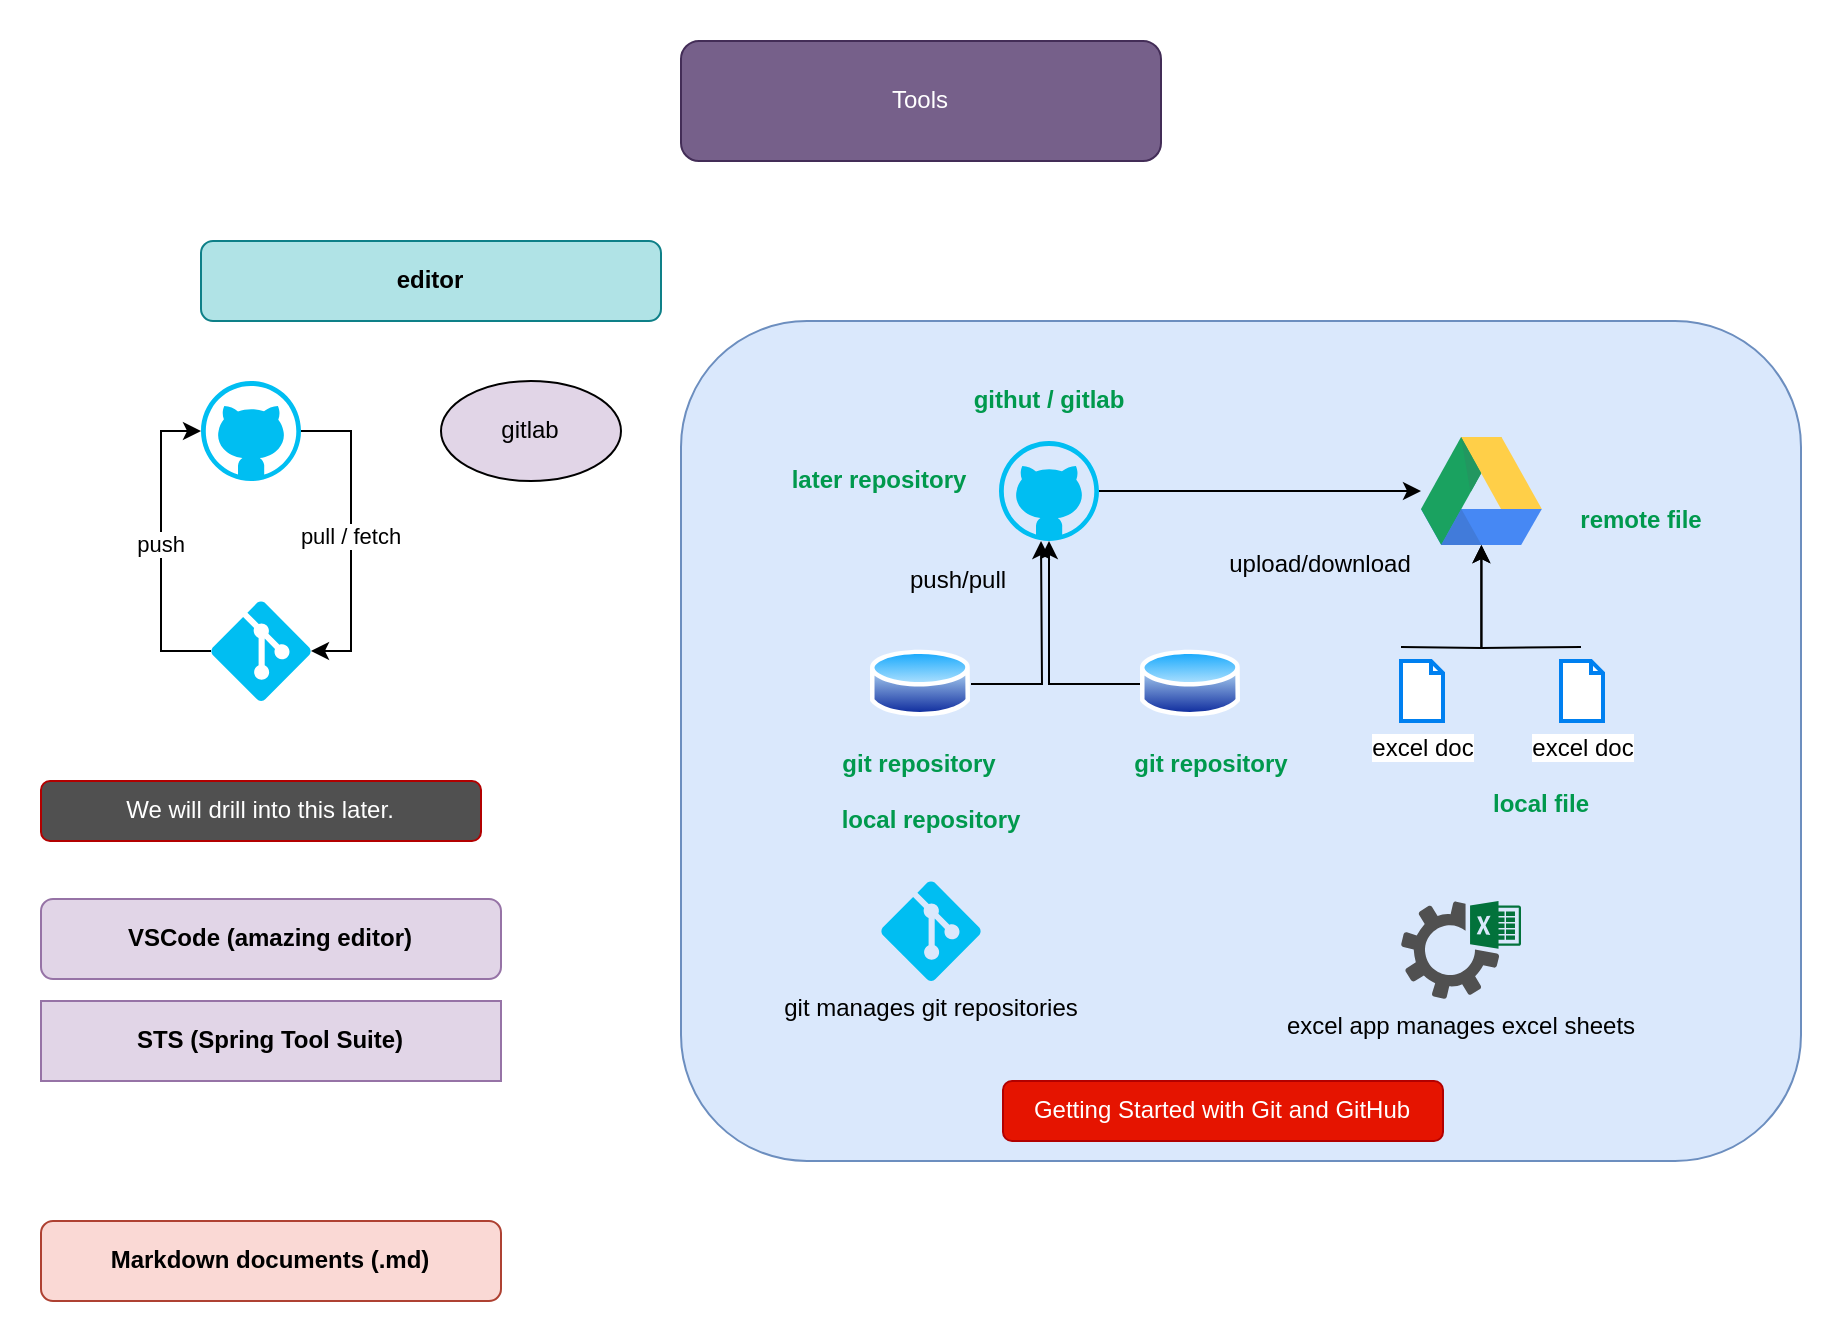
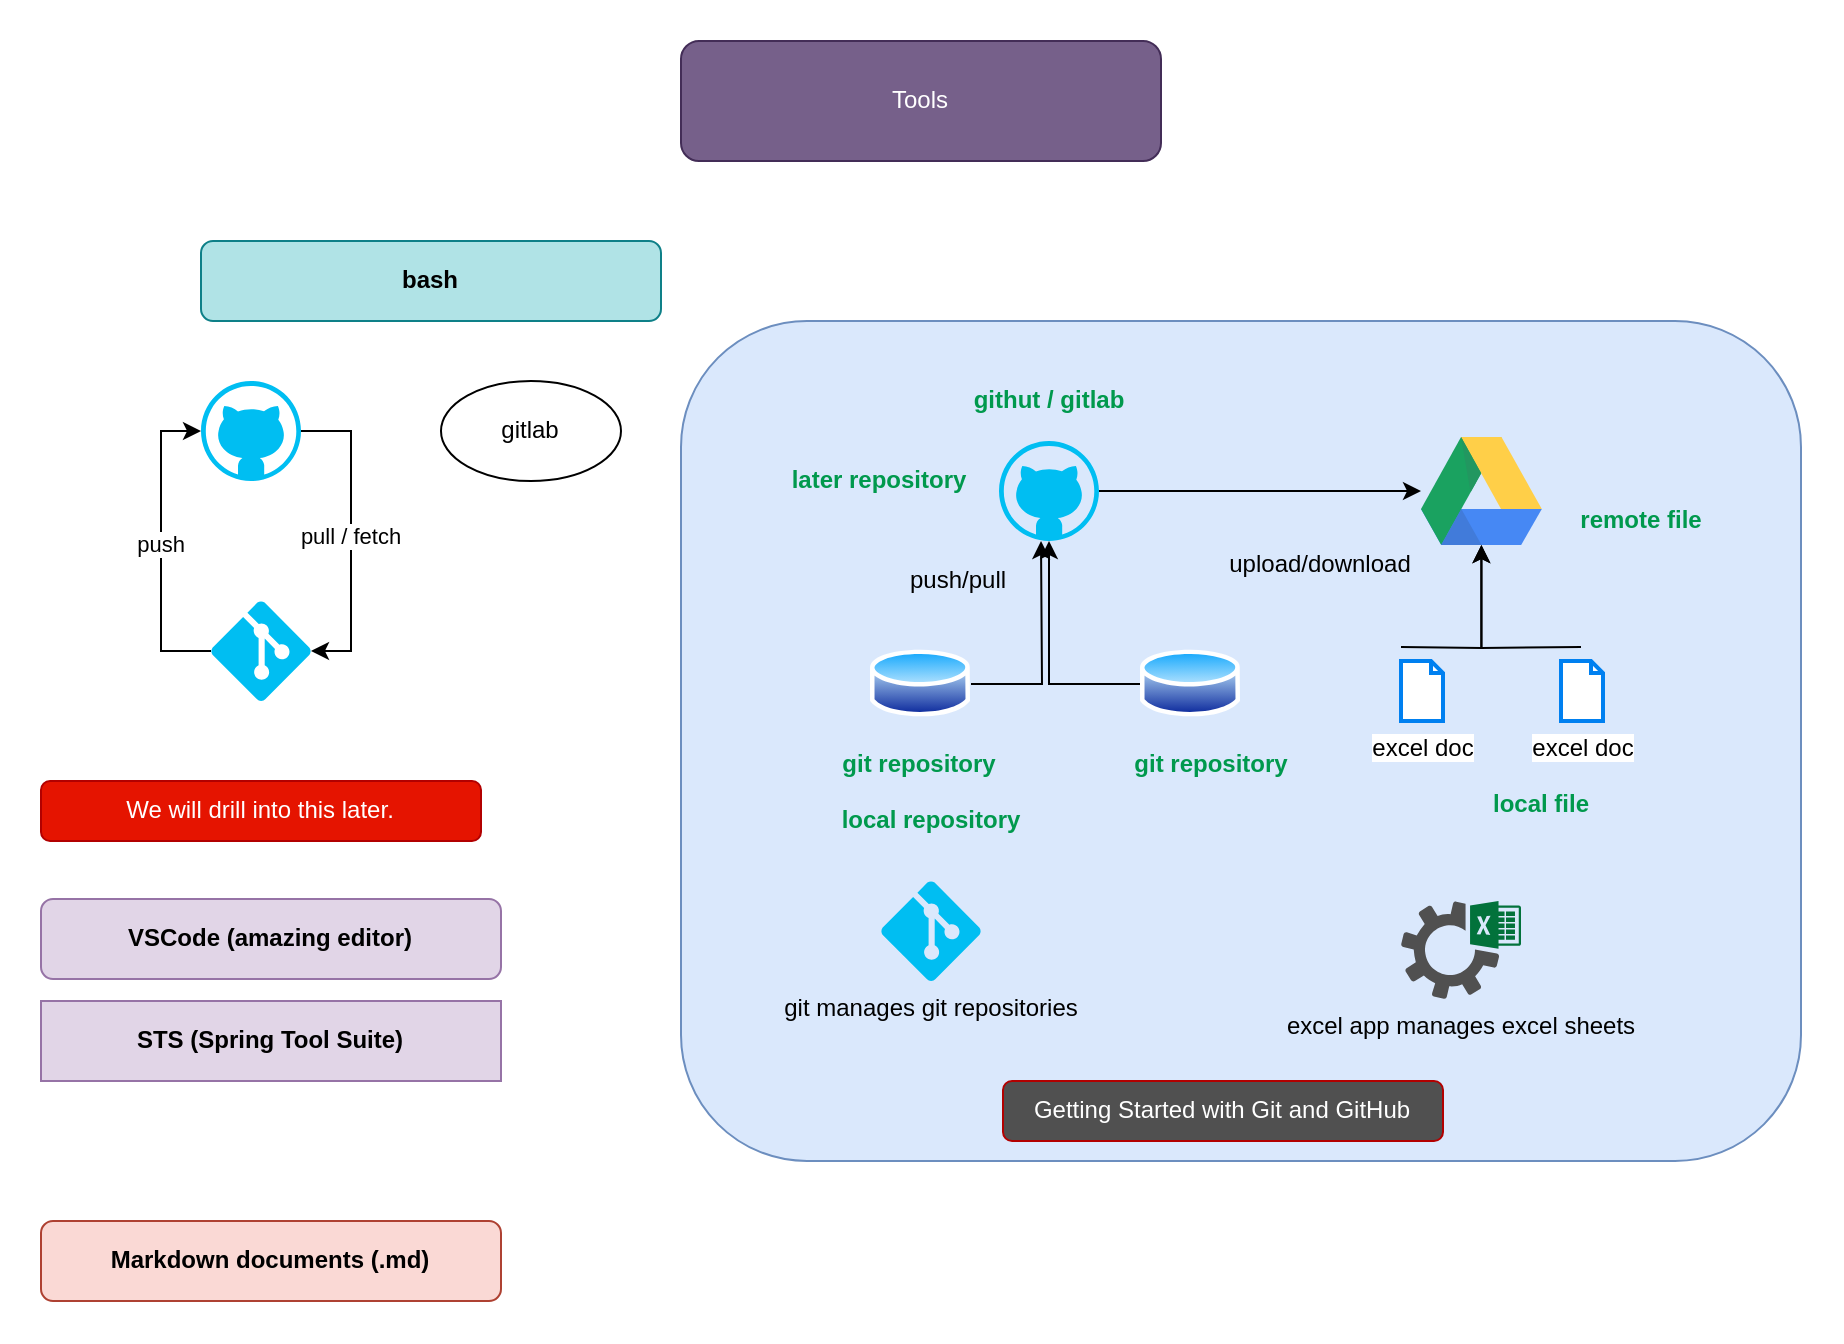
- <mxCell id="4" value="editor" style="rounded=1;whiteSpace=wrap;html=1;fillColor=#b0e3e6;strokeColor=#0e8088;fontStyle=1;" parent="1" vertex="1"><mxGeometry x="100" y="120" width="230" height="40" as="geometry" /></mxCell>
+ <mxCell id="4" value="bash" style="rounded=1;whiteSpace=wrap;html=1;fillColor=#b0e3e6;strokeColor=#0e8088;fontStyle=1;" parent="1" vertex="1"><mxGeometry x="100" y="120" width="230" height="40" as="geometry" /></mxCell>
- <mxCell id="9" value="gitlab" style="ellipse;whiteSpace=wrap;html=1;fillColor=#e1d5e7;" parent="1" vertex="1"><mxGeometry x="220" y="190" width="90" height="50" as="geometry" /></mxCell>
+ <mxCell id="9" value="gitlab" style="ellipse;whiteSpace=wrap;html=1;" parent="1" vertex="1"><mxGeometry x="220" y="190" width="90" height="50" as="geometry" /></mxCell>
- <mxCell id="10" value="We will drill into this later." style="rounded=1;whiteSpace=wrap;html=1;fillColor=#505050;strokeColor=#B20000;fontColor=#ffffff;" parent="1" vertex="1"><mxGeometry x="20" y="390" width="220" height="30" as="geometry" /></mxCell>
+ <mxCell id="10" value="We will drill into this later." style="rounded=1;whiteSpace=wrap;html=1;fillColor=#e51400;strokeColor=#B20000;fontColor=#ffffff;" parent="1" vertex="1"><mxGeometry x="20" y="390" width="220" height="30" as="geometry" /></mxCell>
- <mxCell id="33" value="Getting Started with Git and GitHub" style="rounded=1;whiteSpace=wrap;html=1;fillColor=#e51400;strokeColor=#B20000;fontColor=#ffffff;" parent="1" vertex="1"><mxGeometry x="501" y="540" width="220" height="30" as="geometry" /></mxCell>
+ <mxCell id="33" value="Getting Started with Git and GitHub" style="rounded=1;whiteSpace=wrap;html=1;fillColor=#505050;strokeColor=#B20000;fontColor=#ffffff;" parent="1" vertex="1"><mxGeometry x="501" y="540" width="220" height="30" as="geometry" /></mxCell>
